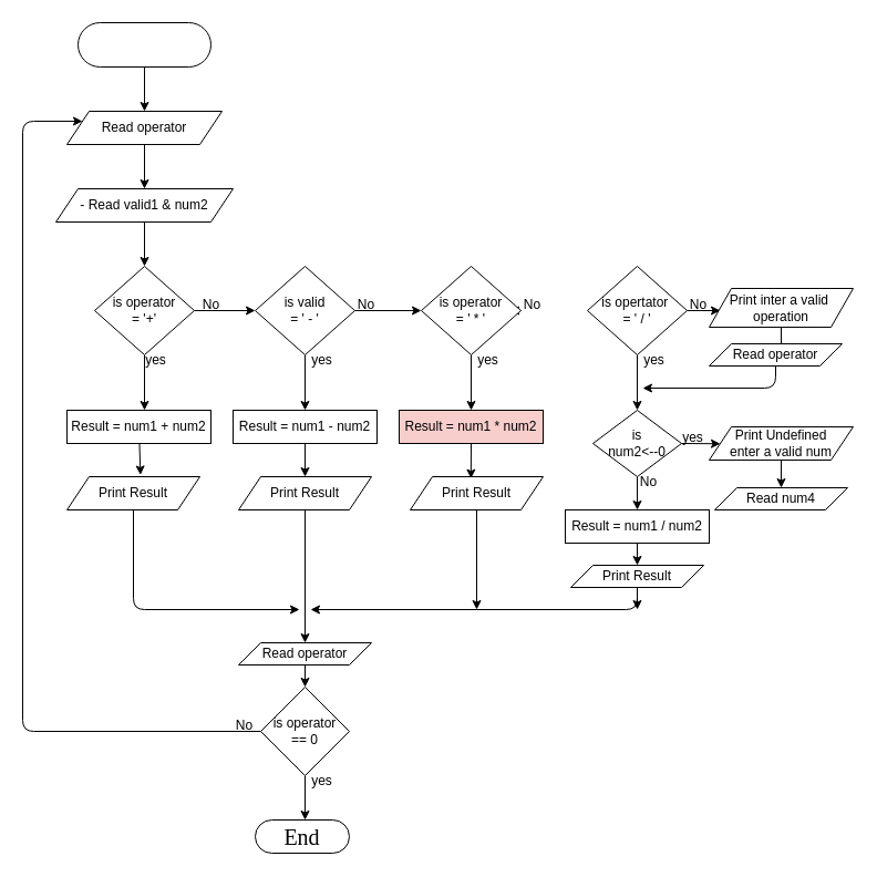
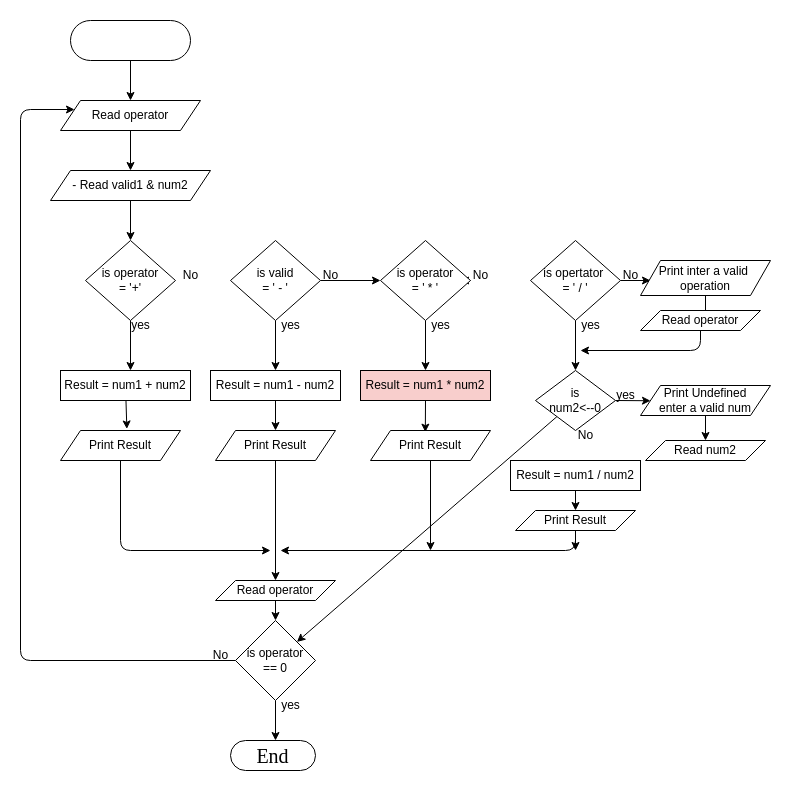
- <mxCell id="8" style="edgeStyle=none;html=1;entryX=0;entryY=0.5;entryDx=0;entryDy=0;" parent="1" source="10" target="13" edge="1"><mxGeometry relative="1" as="geometry"><mxPoint x="220" y="280" as="targetPoint" /></mxGeometry></mxCell>
- <mxCell id="28" style="edgeStyle=none;html=1;entryX=0.5;entryY=0;entryDx=0;entryDy=0;" parent="1" source="30" target="27" edge="1"><mxGeometry relative="1" as="geometry" /></mxCell>
+ <mxCell id="28" style="edgeStyle=none;html=1;" parent="1" source="30" target="44" edge="1"><mxGeometry relative="1" as="geometry" /></mxCell>
- <mxCell id="48" value="Read num4" style="shape=parallelogram;perimeter=parallelogramPerimeter;whiteSpace=wrap;html=1;fixedSize=1;" parent="1" vertex="1"><mxGeometry x="645" y="440" width="120" height="20" as="geometry" /></mxCell>
+ <mxCell id="48" value="Read num2" style="shape=parallelogram;perimeter=parallelogramPerimeter;whiteSpace=wrap;html=1;fixedSize=1;" parent="1" vertex="1"><mxGeometry x="645" y="440" width="120" height="20" as="geometry" /></mxCell>
